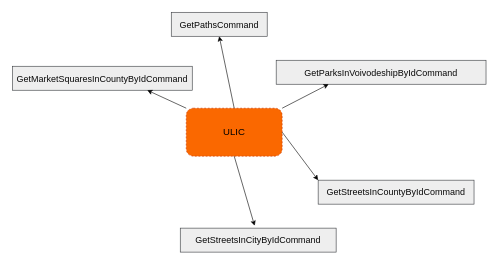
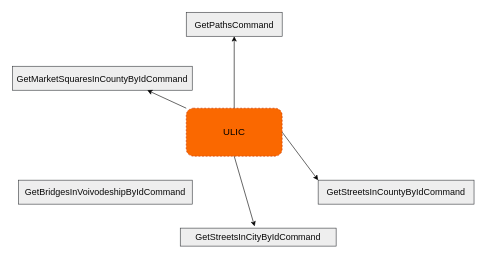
- <mxCell id="3" value="GetPathsCommand" style="text;html=1;strokeColor=#36393d;fillColor=#eeeeee;align=center;verticalAlign=middle;whiteSpace=wrap;rounded=0;fontSize=15;fontColor=#080808;" vertex="1" parent="1"><mxGeometry x="285" y="20" width="160" height="40" as="geometry" /></mxCell>
+ <mxCell id="3" value="GetPathsCommand" style="text;html=1;strokeColor=#36393d;fillColor=#eeeeee;align=center;verticalAlign=middle;whiteSpace=wrap;rounded=0;fontSize=15;fontColor=#080808;" vertex="1" parent="1"><mxGeometry x="310" y="20" width="160" height="40" as="geometry" /></mxCell>
- <mxCell id="6" value="GetParksInVoivodeshipByIdCommand" style="text;html=1;strokeColor=#36393d;fillColor=#eeeeee;align=center;verticalAlign=middle;whiteSpace=wrap;rounded=0;fontSize=15;fontColor=#080808;" vertex="1" parent="1"><mxGeometry x="460" y="100" width="350" height="40" as="geometry" /></mxCell>
- <mxCell id="9" value="" style="endArrow=classic;html=1;fontSize=16;fontColor=#080808;entryX=0.25;entryY=1;entryDx=0;entryDy=0;exitX=1;exitY=0;exitDx=0;exitDy=0;" edge="1" parent="1" source="2" target="6"><mxGeometry width="50" height="50" relative="1" as="geometry"><mxPoint x="500" y="270" as="sourcePoint" /><mxPoint x="500" y="110" as="targetPoint" /></mxGeometry></mxCell>
+ <mxCell id="4" value="GetBridgesInVoivodeshipByIdCommand" style="text;html=1;strokeColor=#36393d;fillColor=#eeeeee;align=center;verticalAlign=middle;whiteSpace=wrap;rounded=0;fontSize=15;fontColor=#080808;" vertex="1" parent="1"><mxGeometry x="30" y="300" width="290" height="40" as="geometry" /></mxCell>
- <mxCell id="5" value="GetStreetsInCityByIdCommand" style="text;html=1;strokeColor=#36393d;fillColor=#eeeeee;align=center;verticalAlign=middle;whiteSpace=wrap;rounded=0;fontSize=15;fontColor=#080808;" vertex="1" parent="1"><mxGeometry x="300" y="380" width="260" height="40" as="geometry" /></mxCell>
+ <mxCell id="5" value="GetStreetsInCityByIdCommand" style="text;html=1;strokeColor=#36393d;fillColor=#eeeeee;align=center;verticalAlign=middle;whiteSpace=wrap;rounded=0;fontSize=15;fontColor=#080808;" vertex="1" parent="1"><mxGeometry x="300" y="380" width="260" height="30" as="geometry" /></mxCell>
